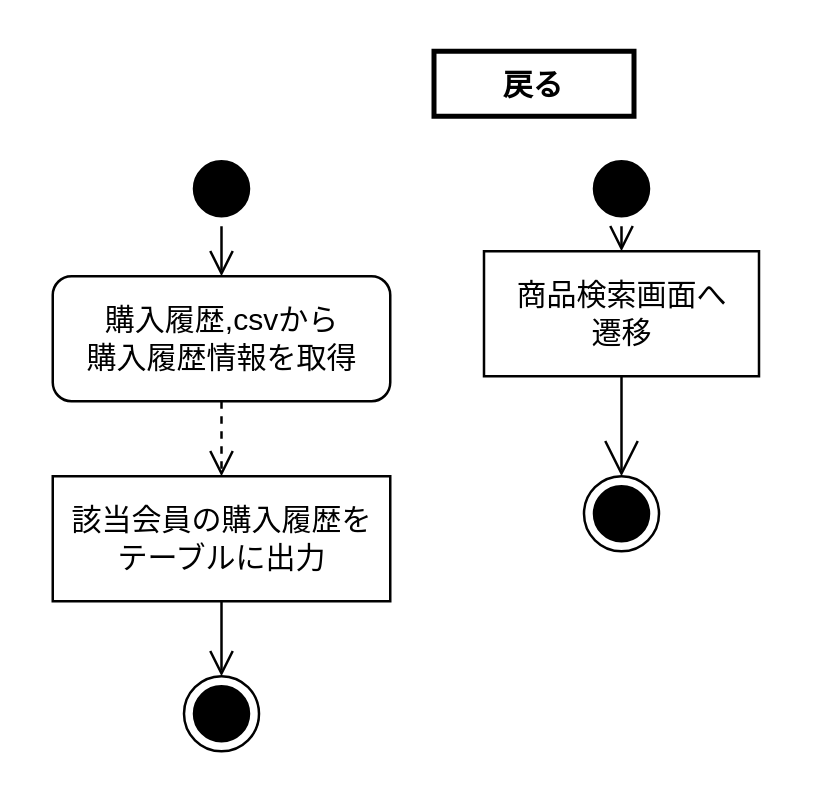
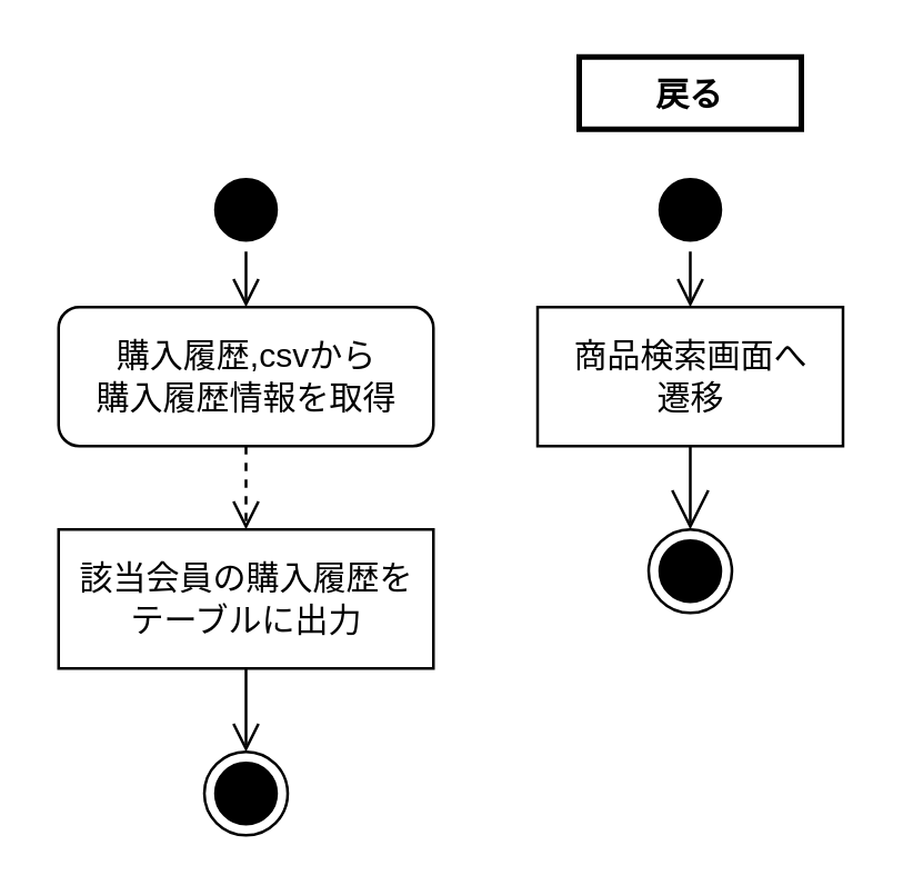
- <mxCell id="5" value="戻る" style="text;align=center;fontStyle=1;verticalAlign=middle;spacingLeft=3;spacingRight=3;strokeColor=#000000;rotatable=0;points=[[0,0.5],[1,0.5]];portConstraint=eastwest;fontColor=#000000;fillColor=#FFFFFF;strokeWidth=2;" parent="1" vertex="1"><mxGeometry x="173" y="20" width="80" height="26" as="geometry" /></mxCell>
+ <mxCell id="5" value="戻る" style="text;align=center;fontStyle=1;verticalAlign=middle;spacingLeft=3;spacingRight=3;strokeColor=#000000;rotatable=0;points=[[0,0.5],[1,0.5]];portConstraint=eastwest;fontColor=#000000;fillColor=#FFFFFF;strokeWidth=2;" parent="1" vertex="1"><mxGeometry x="208" y="20" width="80" height="26" as="geometry" /></mxCell>
- <mxCell id="4" value="商品検索画面へ&lt;br&gt;遷移" style="html=1;fillColor=#FFFFFF;fontColor=#000000;strokeColor=#000000;" parent="1" vertex="1"><mxGeometry x="193" y="100" width="110" height="50" as="geometry" /></mxCell>
+ <mxCell id="4" value="商品検索画面へ&lt;br&gt;遷移" style="html=1;fillColor=#FFFFFF;fontColor=#000000;strokeColor=#000000;" parent="1" vertex="1"><mxGeometry x="193" y="110" width="110" height="50" as="geometry" /></mxCell>
